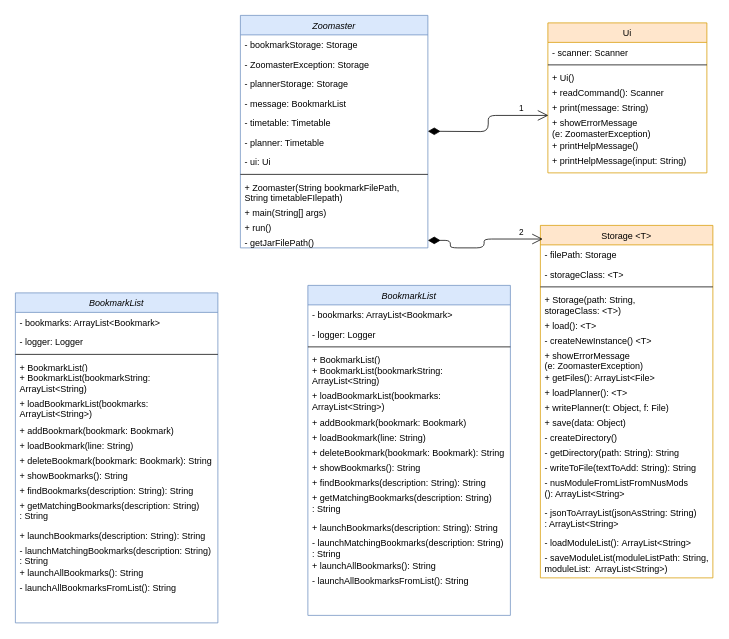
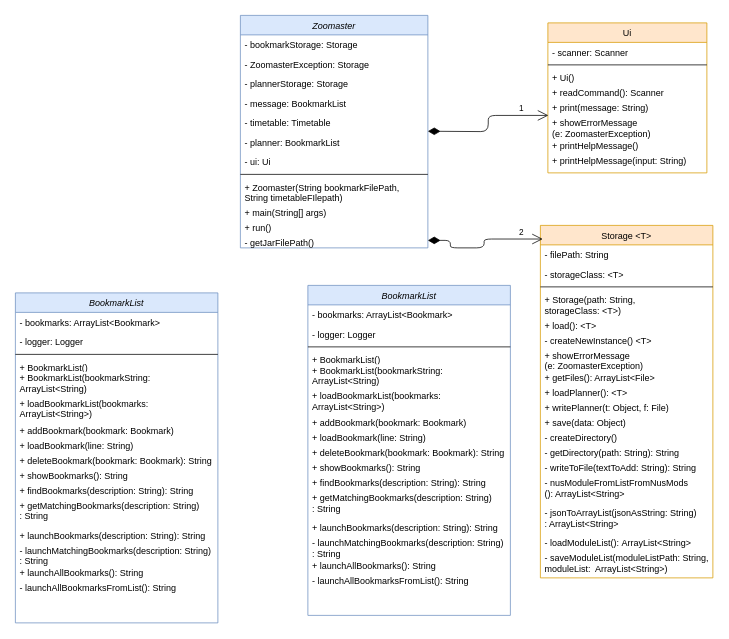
- <mxCell id="8" value="- planner: Timetable" style="text;align=left;verticalAlign=top;spacingLeft=4;spacingRight=4;overflow=hidden;rotatable=0;points=[[0,0.5],[1,0.5]];portConstraint=eastwest;rounded=0;shadow=0;html=0;" vertex="1" parent="2"><mxGeometry y="156" width="250" height="26" as="geometry" /></mxCell>
+ <mxCell id="8" value="- planner: BookmarkList" style="text;align=left;verticalAlign=top;spacingLeft=4;spacingRight=4;overflow=hidden;rotatable=0;points=[[0,0.5],[1,0.5]];portConstraint=eastwest;rounded=0;shadow=0;html=0;" vertex="1" parent="2"><mxGeometry y="156" width="250" height="26" as="geometry" /></mxCell>
- <mxCell id="26" value="- filePath: Storage&#10;" style="text;align=left;verticalAlign=top;spacingLeft=4;spacingRight=4;overflow=hidden;rotatable=0;points=[[0,0.5],[1,0.5]];portConstraint=eastwest;rounded=0;shadow=0;html=0;" vertex="1" parent="25"><mxGeometry y="26" width="230" height="26" as="geometry" /></mxCell>
+ <mxCell id="26" value="- filePath: String&#10;" style="text;align=left;verticalAlign=top;spacingLeft=4;spacingRight=4;overflow=hidden;rotatable=0;points=[[0,0.5],[1,0.5]];portConstraint=eastwest;rounded=0;shadow=0;html=0;" vertex="1" parent="25"><mxGeometry y="26" width="230" height="26" as="geometry" /></mxCell>
